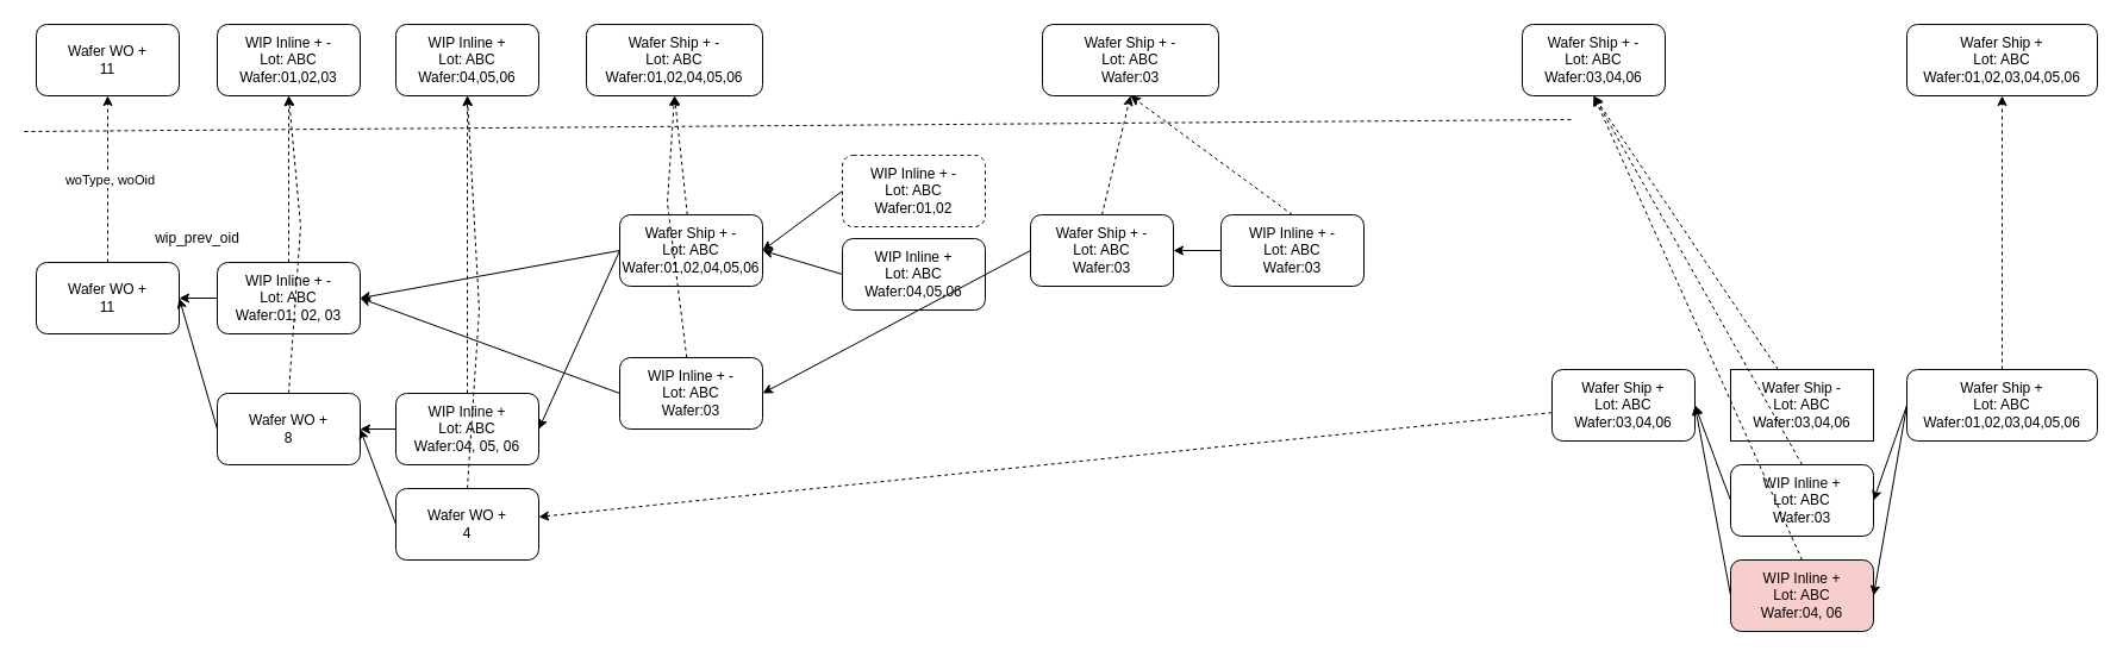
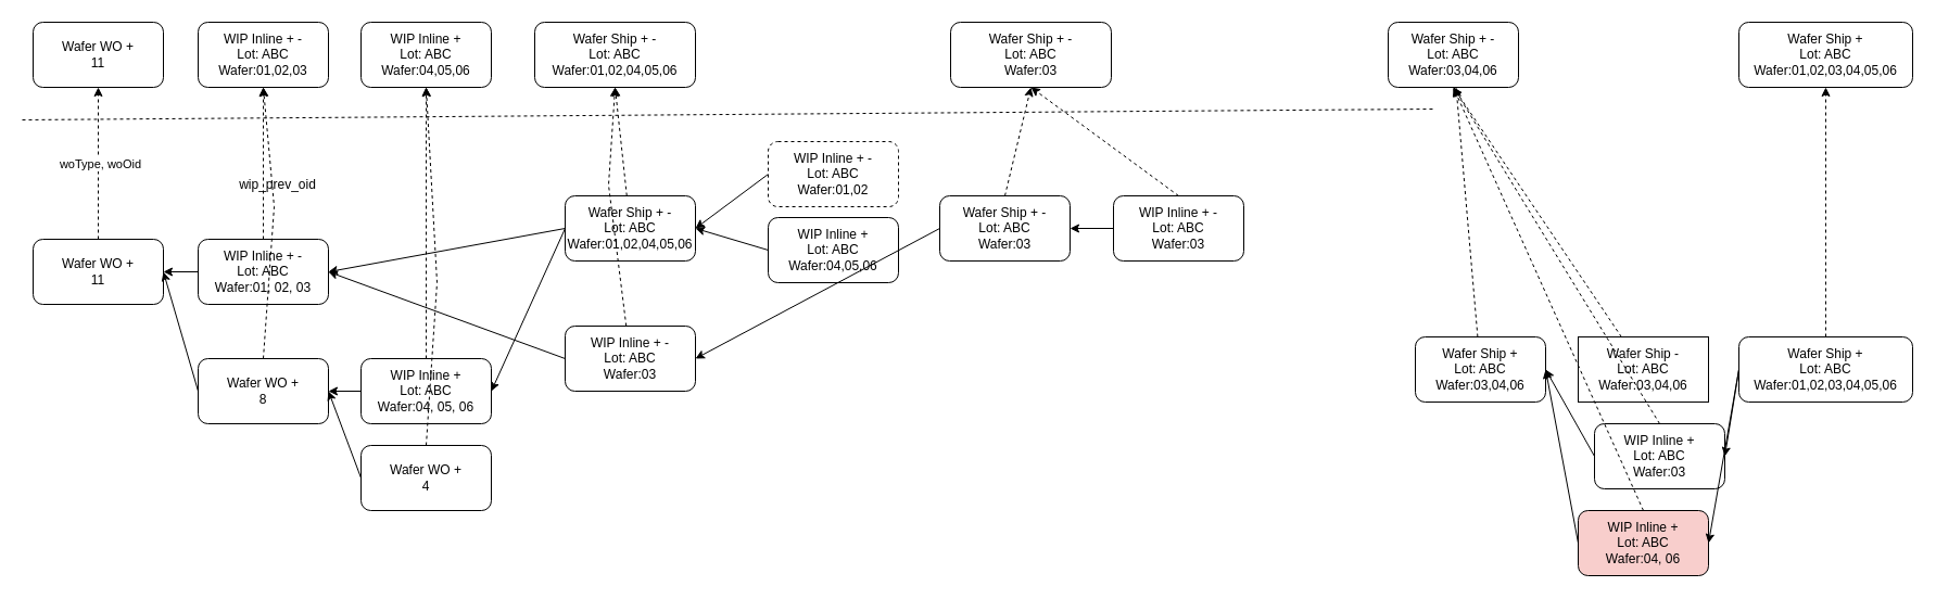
- <mxCell id="47" value="wip_prev_oid" style="text;html=1;align=center;verticalAlign=middle;resizable=0;points=[];autosize=1;" vertex="1" parent="1"><mxGeometry x="120" y="190" width="90" height="20" as="geometry" /></mxCell>
+ <mxCell id="47" value="wip_prev_oid" style="text;html=1;align=center;verticalAlign=middle;resizable=0;points=[];autosize=1;" vertex="1" parent="1"><mxGeometry x="210" y="160" width="90" height="20" as="geometry" /></mxCell>
- <mxCell id="29" style="edgeStyle=none;rounded=0;orthogonalLoop=1;jettySize=auto;html=1;dashed=1;" edge="1" parent="1" source="30" target="19"><mxGeometry relative="1" as="geometry" /></mxCell>
+ <mxCell id="29" style="edgeStyle=none;rounded=0;orthogonalLoop=1;jettySize=auto;html=1;dashed=1;" edge="1" parent="1" source="30" target="28"><mxGeometry relative="1" as="geometry" /></mxCell>
- <mxCell id="35" value="WIP Inline +&lt;br&gt;Lot: ABC&lt;br&gt;Wafer:03" style="rounded=1;whiteSpace=wrap;html=1;" vertex="1" parent="1"><mxGeometry x="1453" y="390" width="120" height="60" as="geometry" /></mxCell>
+ <mxCell id="35" value="WIP Inline +&lt;br&gt;Lot: ABC&lt;br&gt;Wafer:03" style="rounded=1;whiteSpace=wrap;html=1;" vertex="1" parent="1"><mxGeometry x="1468" y="390" width="120" height="60" as="geometry" /></mxCell>
